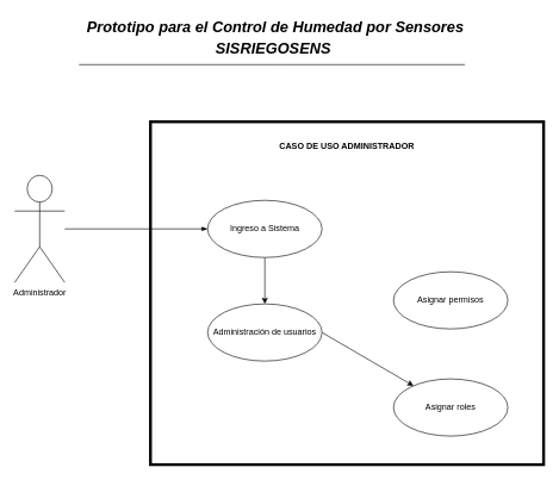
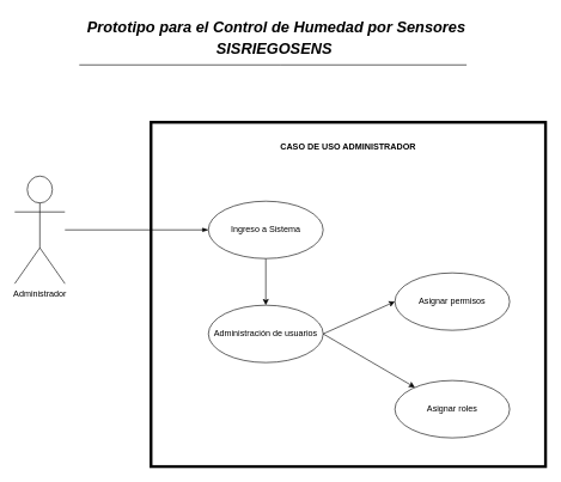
+ <mxCell id="10" style="rounded=0;orthogonalLoop=1;jettySize=auto;html=1;exitX=0;exitY=0.5;exitDx=0;exitDy=0;entryX=1;entryY=0.5;entryDx=0;entryDy=0;endArrow=none;startFill=1;startArrow=classic;" edge="1" parent="1" source="11" target="9"><mxGeometry relative="1" as="geometry" /></mxCell>
